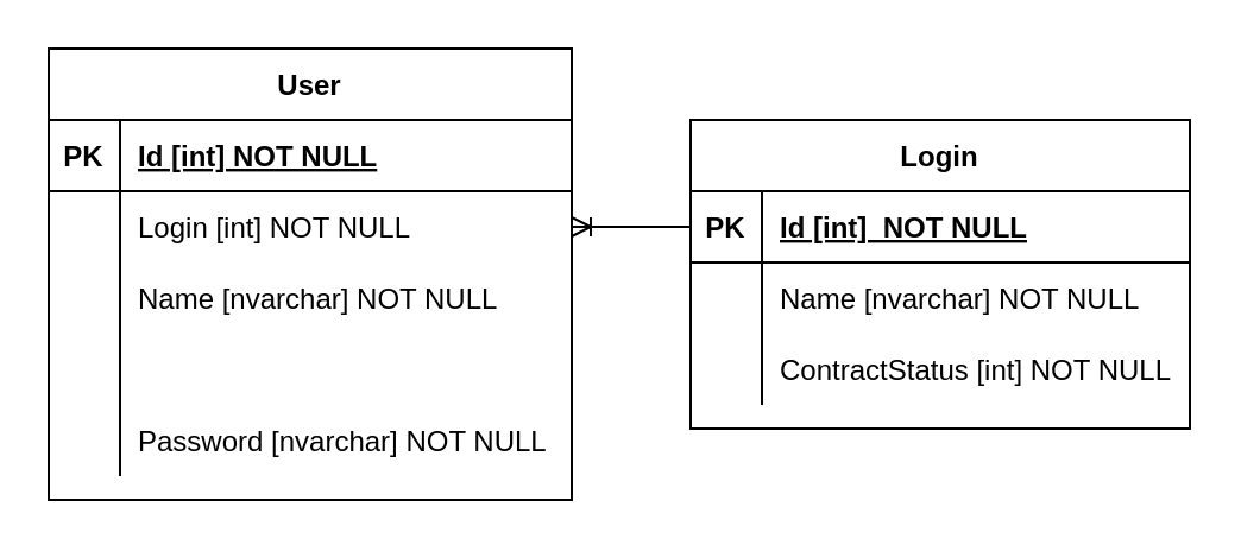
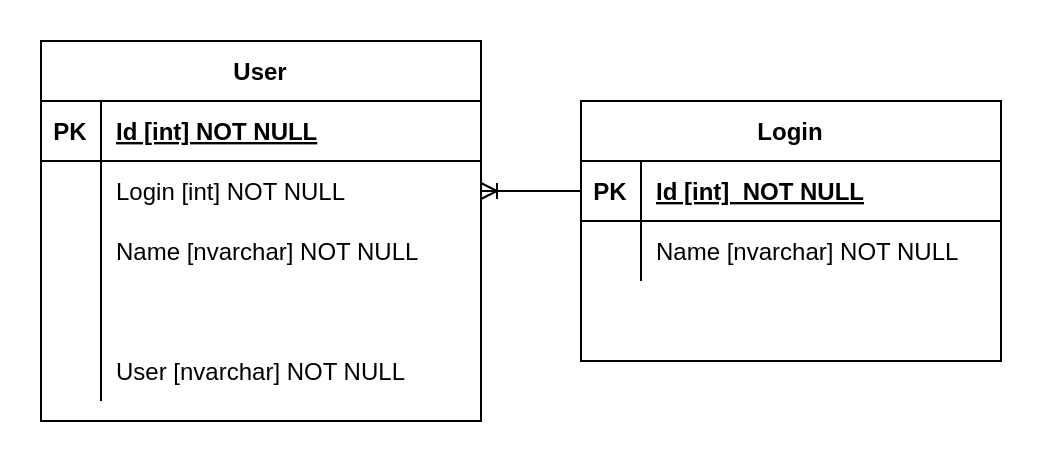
- <mxCell id="25" value="ContractStatus [int] NOT NULL" style="shape=partialRectangle;connectable=0;fillColor=none;top=0;left=0;bottom=0;right=0;align=left;spacingLeft=6;overflow=hidden;" vertex="1" parent="23"><mxGeometry x="30" width="180" height="30" as="geometry" /></mxCell>
- <mxCell id="15" value="Password [nvarchar] NOT NULL" style="shape=partialRectangle;connectable=0;fillColor=none;top=0;left=0;bottom=0;right=0;align=left;spacingLeft=6;overflow=hidden;" vertex="1" parent="13"><mxGeometry x="30" width="190" height="30" as="geometry" /></mxCell>
+ <mxCell id="15" value="User [nvarchar] NOT NULL" style="shape=partialRectangle;connectable=0;fillColor=none;top=0;left=0;bottom=0;right=0;align=left;spacingLeft=6;overflow=hidden;" vertex="1" parent="13"><mxGeometry x="30" width="190" height="30" as="geometry" /></mxCell>
